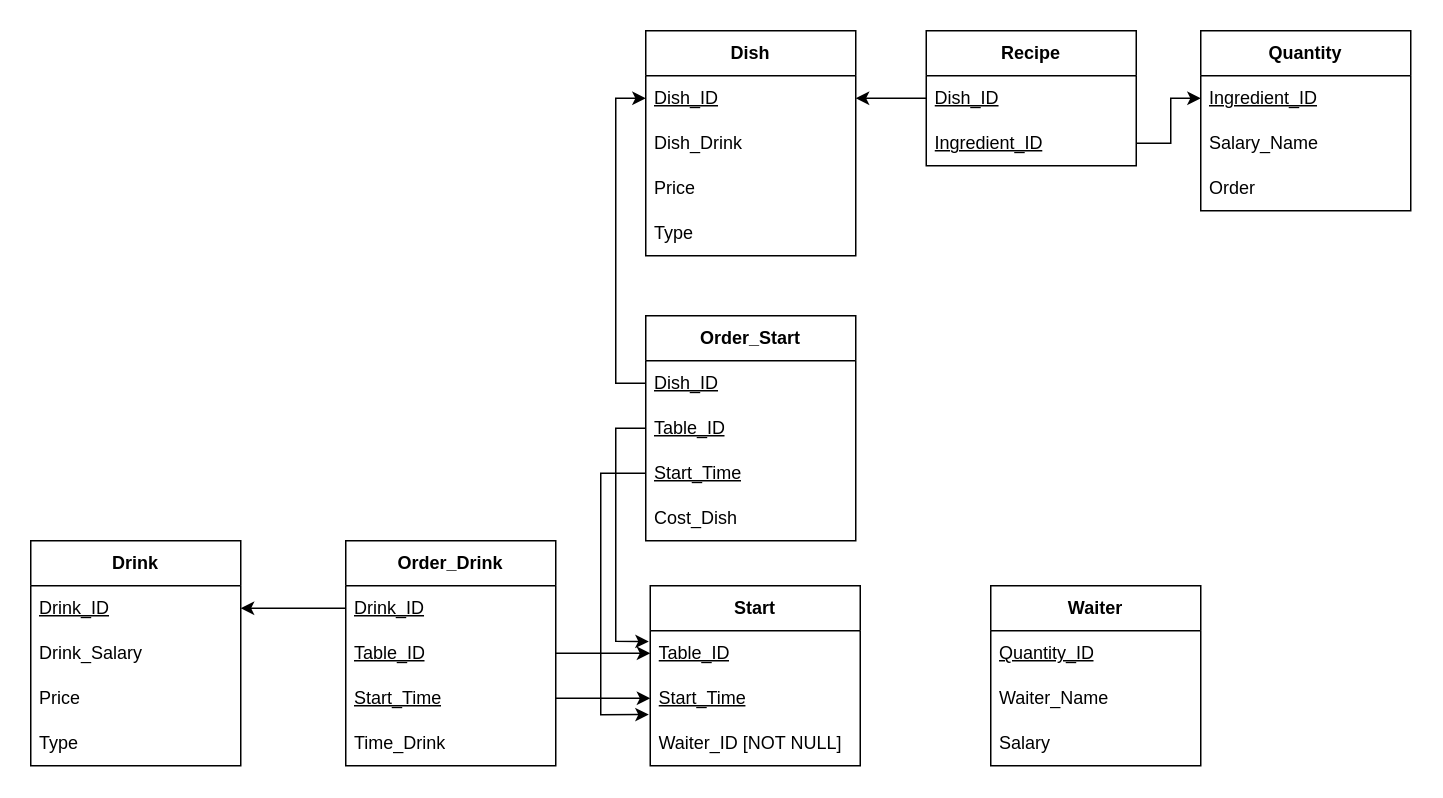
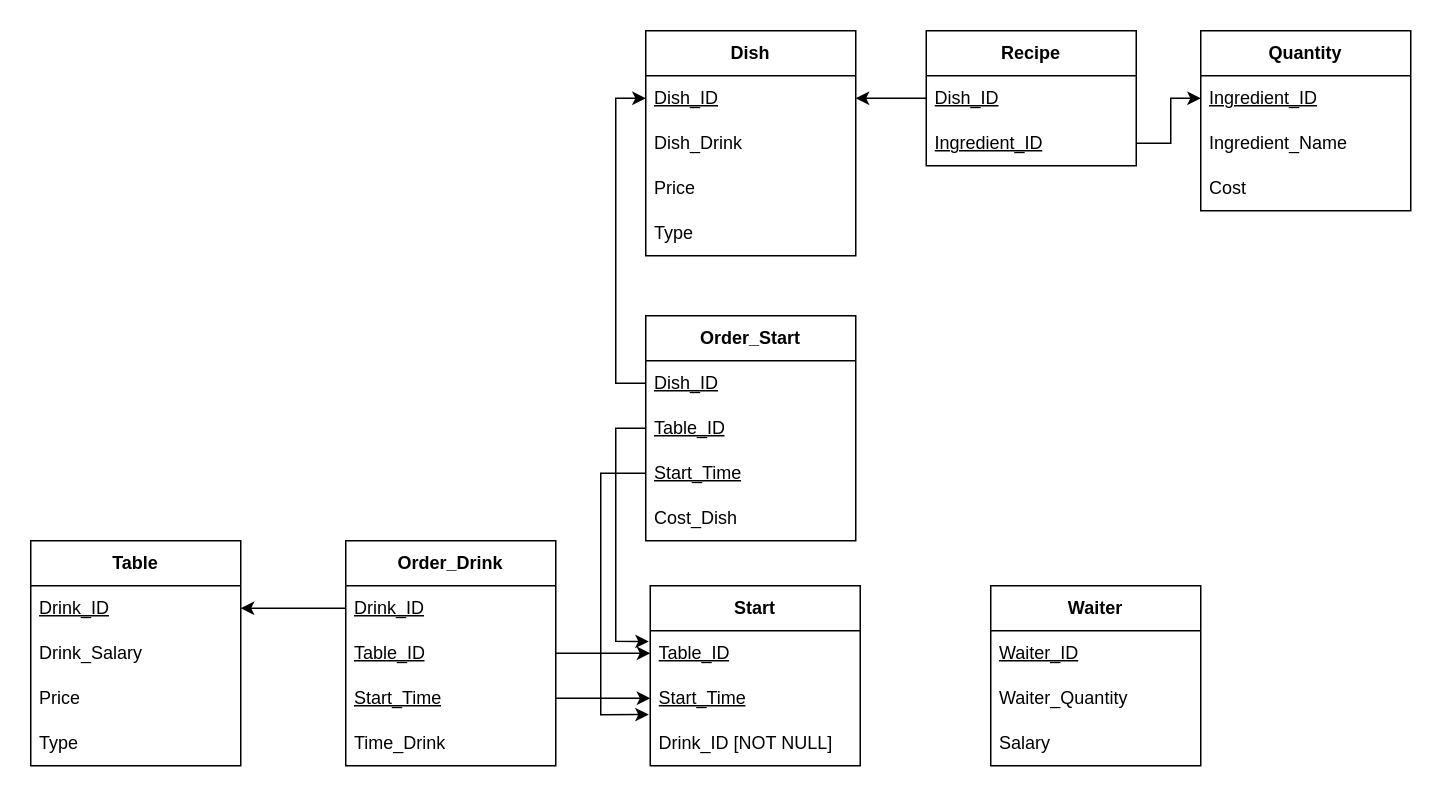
- <mxCell id="17" value="Salary_Name" style="text;strokeColor=none;fillColor=none;align=left;verticalAlign=middle;spacingLeft=4;spacingRight=4;overflow=hidden;points=[[0,0.5],[1,0.5]];portConstraint=eastwest;rotatable=0;whiteSpace=wrap;html=1;" vertex="1" parent="15"><mxGeometry y="60" width="140" height="30" as="geometry" /></mxCell>
+ <mxCell id="17" value="Ingredient_Name" style="text;strokeColor=none;fillColor=none;align=left;verticalAlign=middle;spacingLeft=4;spacingRight=4;overflow=hidden;points=[[0,0.5],[1,0.5]];portConstraint=eastwest;rotatable=0;whiteSpace=wrap;html=1;" vertex="1" parent="15"><mxGeometry y="60" width="140" height="30" as="geometry" /></mxCell>
- <mxCell id="18" value="Order" style="text;strokeColor=none;fillColor=none;align=left;verticalAlign=middle;spacingLeft=4;spacingRight=4;overflow=hidden;points=[[0,0.5],[1,0.5]];portConstraint=eastwest;rotatable=0;whiteSpace=wrap;html=1;" vertex="1" parent="15"><mxGeometry y="90" width="140" height="30" as="geometry" /></mxCell>
+ <mxCell id="18" value="Cost" style="text;strokeColor=none;fillColor=none;align=left;verticalAlign=middle;spacingLeft=4;spacingRight=4;overflow=hidden;points=[[0,0.5],[1,0.5]];portConstraint=eastwest;rotatable=0;whiteSpace=wrap;html=1;" vertex="1" parent="15"><mxGeometry y="90" width="140" height="30" as="geometry" /></mxCell>
- <mxCell id="19" value="&lt;b&gt;Drink&lt;/b&gt;" style="swimlane;fontStyle=0;childLayout=stackLayout;horizontal=1;startSize=30;horizontalStack=0;resizeParent=1;resizeParentMax=0;resizeLast=0;collapsible=1;marginBottom=0;whiteSpace=wrap;html=1;" vertex="1" parent="1"><mxGeometry x="20" y="360" width="140" height="150" as="geometry" /></mxCell>
+ <mxCell id="19" value="&lt;b&gt;Table&lt;/b&gt;" style="swimlane;fontStyle=0;childLayout=stackLayout;horizontal=1;startSize=30;horizontalStack=0;resizeParent=1;resizeParentMax=0;resizeLast=0;collapsible=1;marginBottom=0;whiteSpace=wrap;html=1;" vertex="1" parent="1"><mxGeometry x="20" y="360" width="140" height="150" as="geometry" /></mxCell>
- <mxCell id="12" value="&lt;u&gt;Quantity_ID&lt;/u&gt;" style="text;strokeColor=none;fillColor=none;align=left;verticalAlign=middle;spacingLeft=4;spacingRight=4;overflow=hidden;points=[[0,0.5],[1,0.5]];portConstraint=eastwest;rotatable=0;whiteSpace=wrap;html=1;" vertex="1" parent="11"><mxGeometry y="30" width="140" height="30" as="geometry" /></mxCell>
+ <mxCell id="12" value="&lt;u&gt;Waiter_ID&lt;/u&gt;" style="text;strokeColor=none;fillColor=none;align=left;verticalAlign=middle;spacingLeft=4;spacingRight=4;overflow=hidden;points=[[0,0.5],[1,0.5]];portConstraint=eastwest;rotatable=0;whiteSpace=wrap;html=1;" vertex="1" parent="11"><mxGeometry y="30" width="140" height="30" as="geometry" /></mxCell>
- <mxCell id="13" value="Waiter_Name" style="text;strokeColor=none;fillColor=none;align=left;verticalAlign=middle;spacingLeft=4;spacingRight=4;overflow=hidden;points=[[0,0.5],[1,0.5]];portConstraint=eastwest;rotatable=0;whiteSpace=wrap;html=1;" vertex="1" parent="11"><mxGeometry y="60" width="140" height="30" as="geometry" /></mxCell>
+ <mxCell id="13" value="Waiter_Quantity" style="text;strokeColor=none;fillColor=none;align=left;verticalAlign=middle;spacingLeft=4;spacingRight=4;overflow=hidden;points=[[0,0.5],[1,0.5]];portConstraint=eastwest;rotatable=0;whiteSpace=wrap;html=1;" vertex="1" parent="11"><mxGeometry y="60" width="140" height="30" as="geometry" /></mxCell>
- <mxCell id="10" value="Waiter_ID [NOT NULL]" style="text;strokeColor=none;fillColor=none;align=left;verticalAlign=middle;spacingLeft=4;spacingRight=4;overflow=hidden;points=[[0,0.5],[1,0.5]];portConstraint=eastwest;rotatable=0;whiteSpace=wrap;html=1;" vertex="1" parent="7"><mxGeometry y="90" width="140" height="30" as="geometry" /></mxCell>
+ <mxCell id="10" value="Drink_ID [NOT NULL]" style="text;strokeColor=none;fillColor=none;align=left;verticalAlign=middle;spacingLeft=4;spacingRight=4;overflow=hidden;points=[[0,0.5],[1,0.5]];portConstraint=eastwest;rotatable=0;whiteSpace=wrap;html=1;" vertex="1" parent="7"><mxGeometry y="90" width="140" height="30" as="geometry" /></mxCell>
